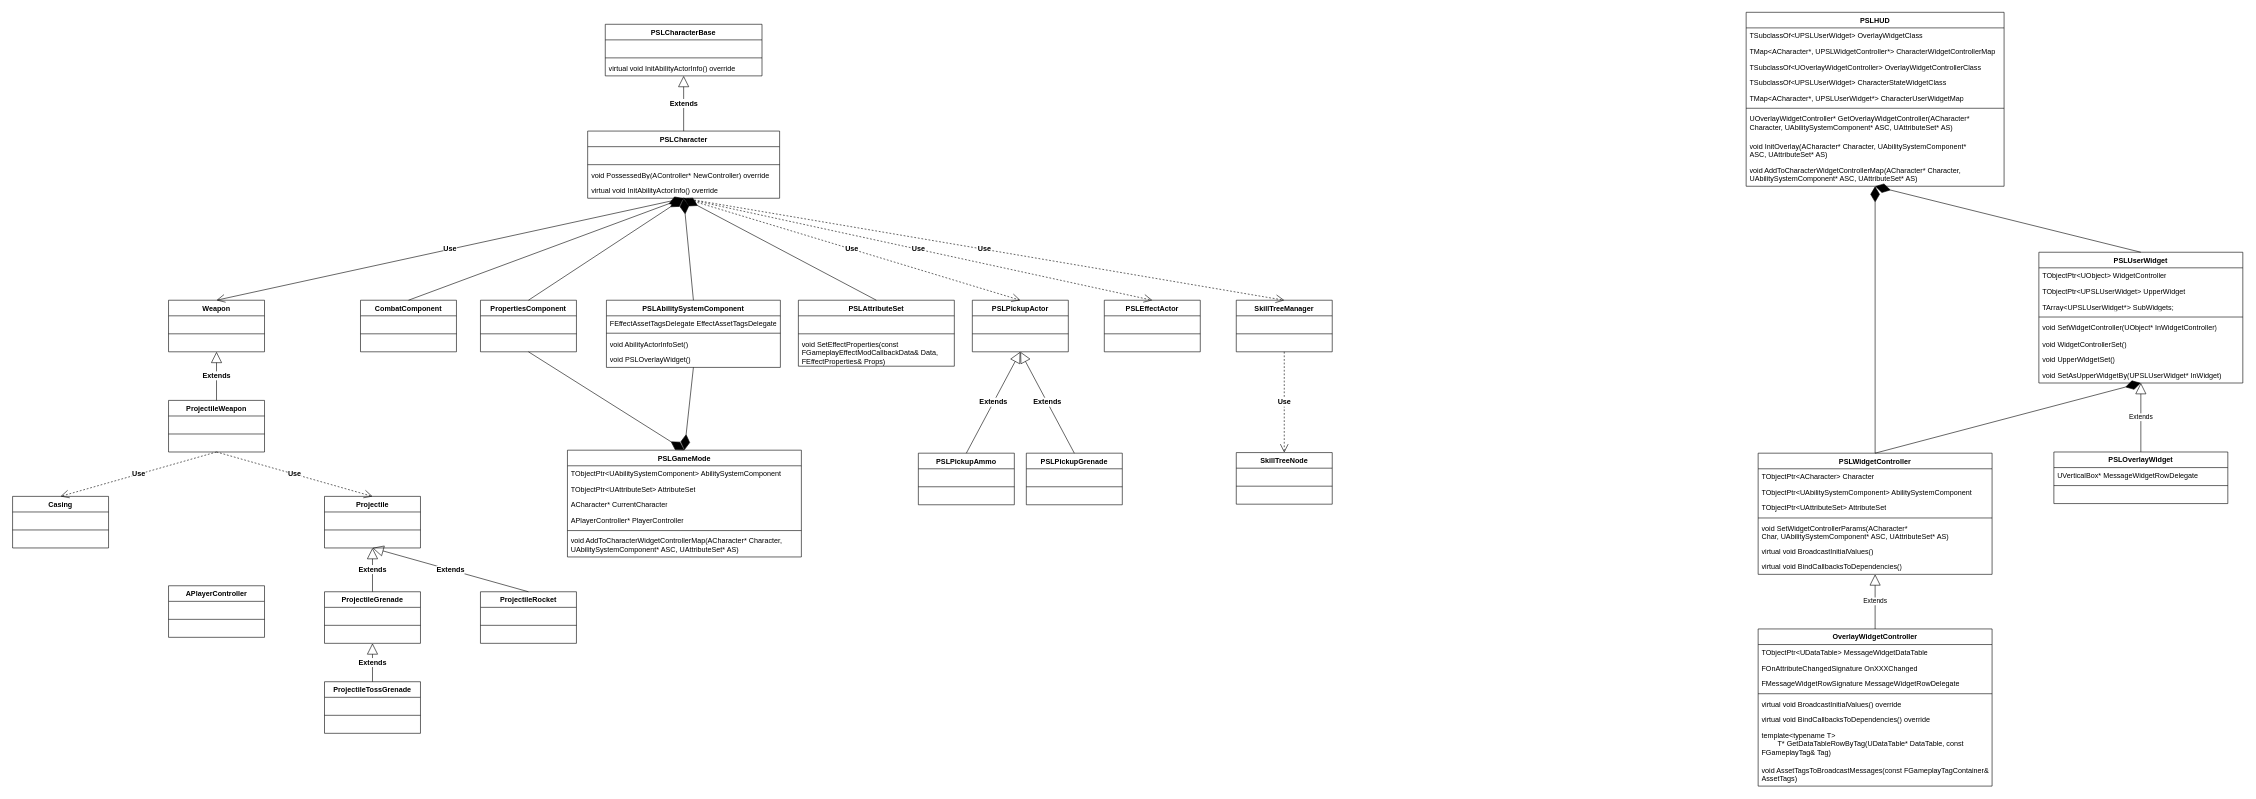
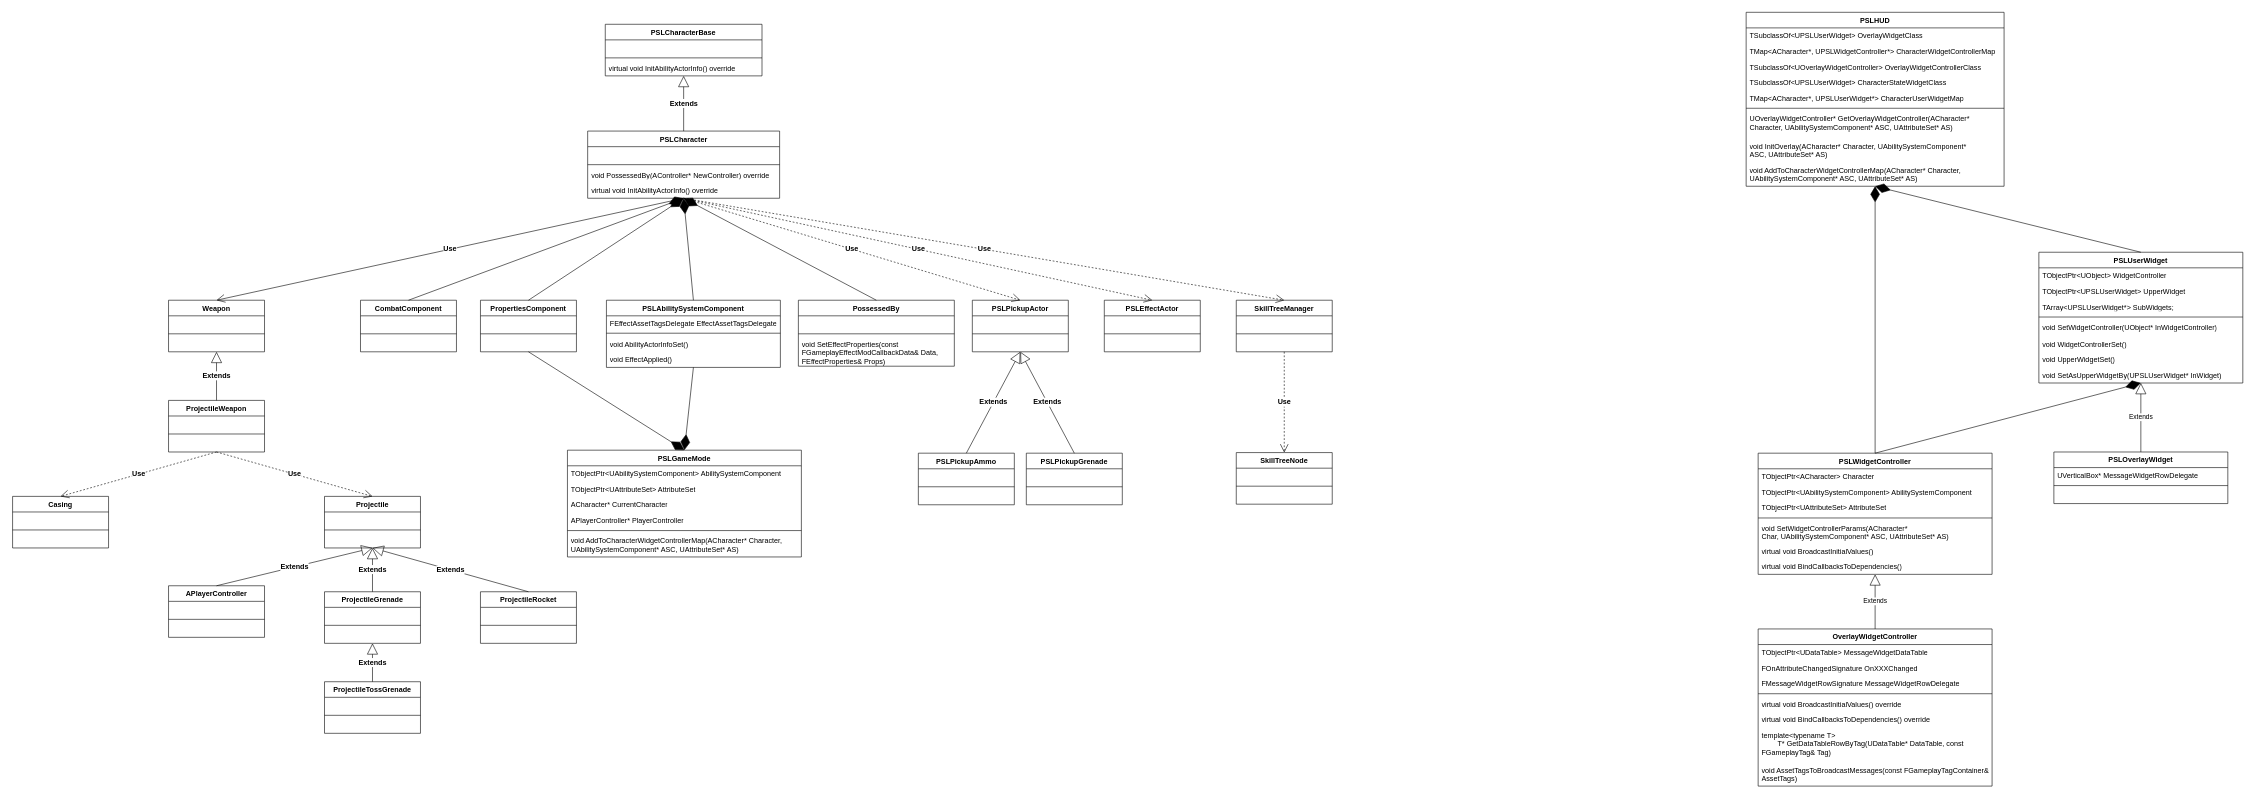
- <mxCell id="24" value="PSLAttributeSet" style="swimlane;fontStyle=1;align=center;verticalAlign=top;childLayout=stackLayout;horizontal=1;startSize=26;horizontalStack=0;resizeParent=1;resizeParentMax=0;resizeLast=0;collapsible=1;marginBottom=0;whiteSpace=wrap;html=1;" parent="1" vertex="1"><mxGeometry x="1330" y="500" width="260" height="110" as="geometry" /></mxCell>
+ <mxCell id="24" value="PossessedBy" style="swimlane;fontStyle=1;align=center;verticalAlign=top;childLayout=stackLayout;horizontal=1;startSize=26;horizontalStack=0;resizeParent=1;resizeParentMax=0;resizeLast=0;collapsible=1;marginBottom=0;whiteSpace=wrap;html=1;" parent="1" vertex="1"><mxGeometry x="1330" y="500" width="260" height="110" as="geometry" /></mxCell>
- <mxCell id="23" value="void PSLOverlayWidget()" style="text;strokeColor=none;fillColor=none;align=left;verticalAlign=top;spacingLeft=4;spacingRight=4;overflow=hidden;rotatable=0;points=[[0,0.5],[1,0.5]];portConstraint=eastwest;whiteSpace=wrap;html=1;" parent="19" vertex="1"><mxGeometry y="86" width="290" height="26" as="geometry" /></mxCell>
+ <mxCell id="23" value="void EffectApplied()" style="text;strokeColor=none;fillColor=none;align=left;verticalAlign=top;spacingLeft=4;spacingRight=4;overflow=hidden;rotatable=0;points=[[0,0.5],[1,0.5]];portConstraint=eastwest;whiteSpace=wrap;html=1;" parent="19" vertex="1"><mxGeometry y="86" width="290" height="26" as="geometry" /></mxCell>
+ <mxCell id="81" value="Extends" style="endArrow=block;endSize=16;endFill=0;html=1;rounded=0;fontFamily=Helvetica;fontSize=12;fontColor=default;fontStyle=1;exitX=0.5;exitY=0;exitDx=0;exitDy=0;entryX=0.5;entryY=1;entryDx=0;entryDy=0;" parent="1" source="61" target="57" edge="1"><mxGeometry width="160" relative="1" as="geometry"><mxPoint x="420" y="987" as="sourcePoint" /><mxPoint x="550" y="877" as="targetPoint" /></mxGeometry></mxCell>
